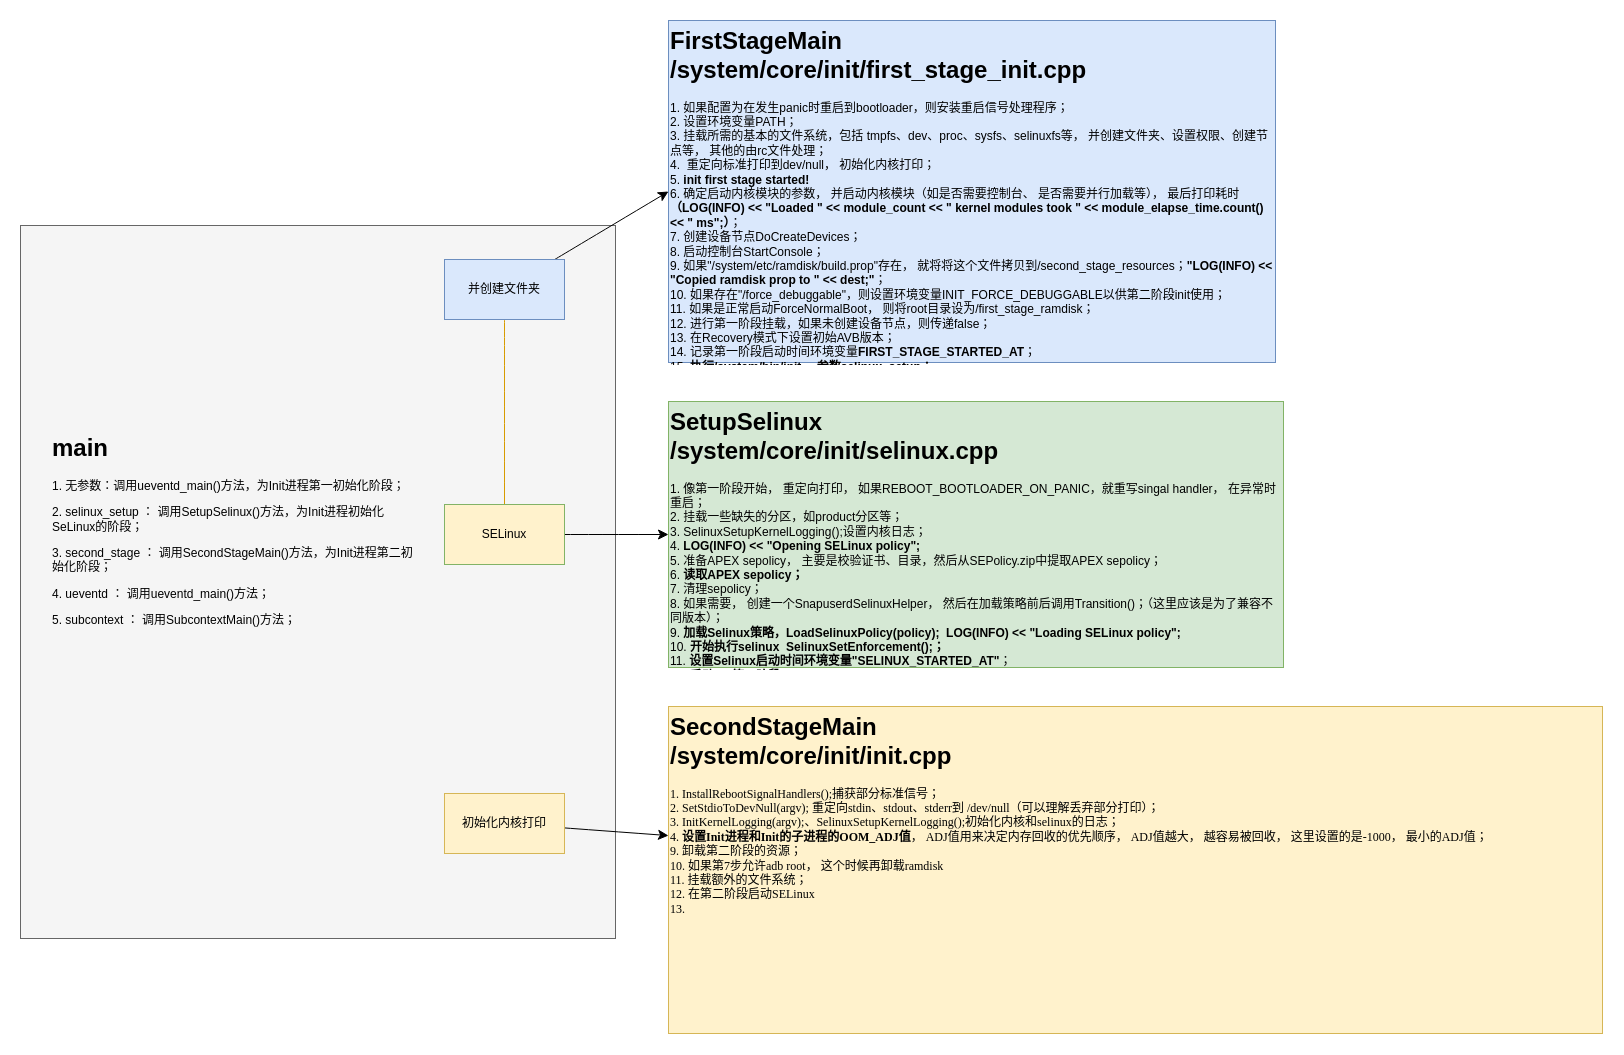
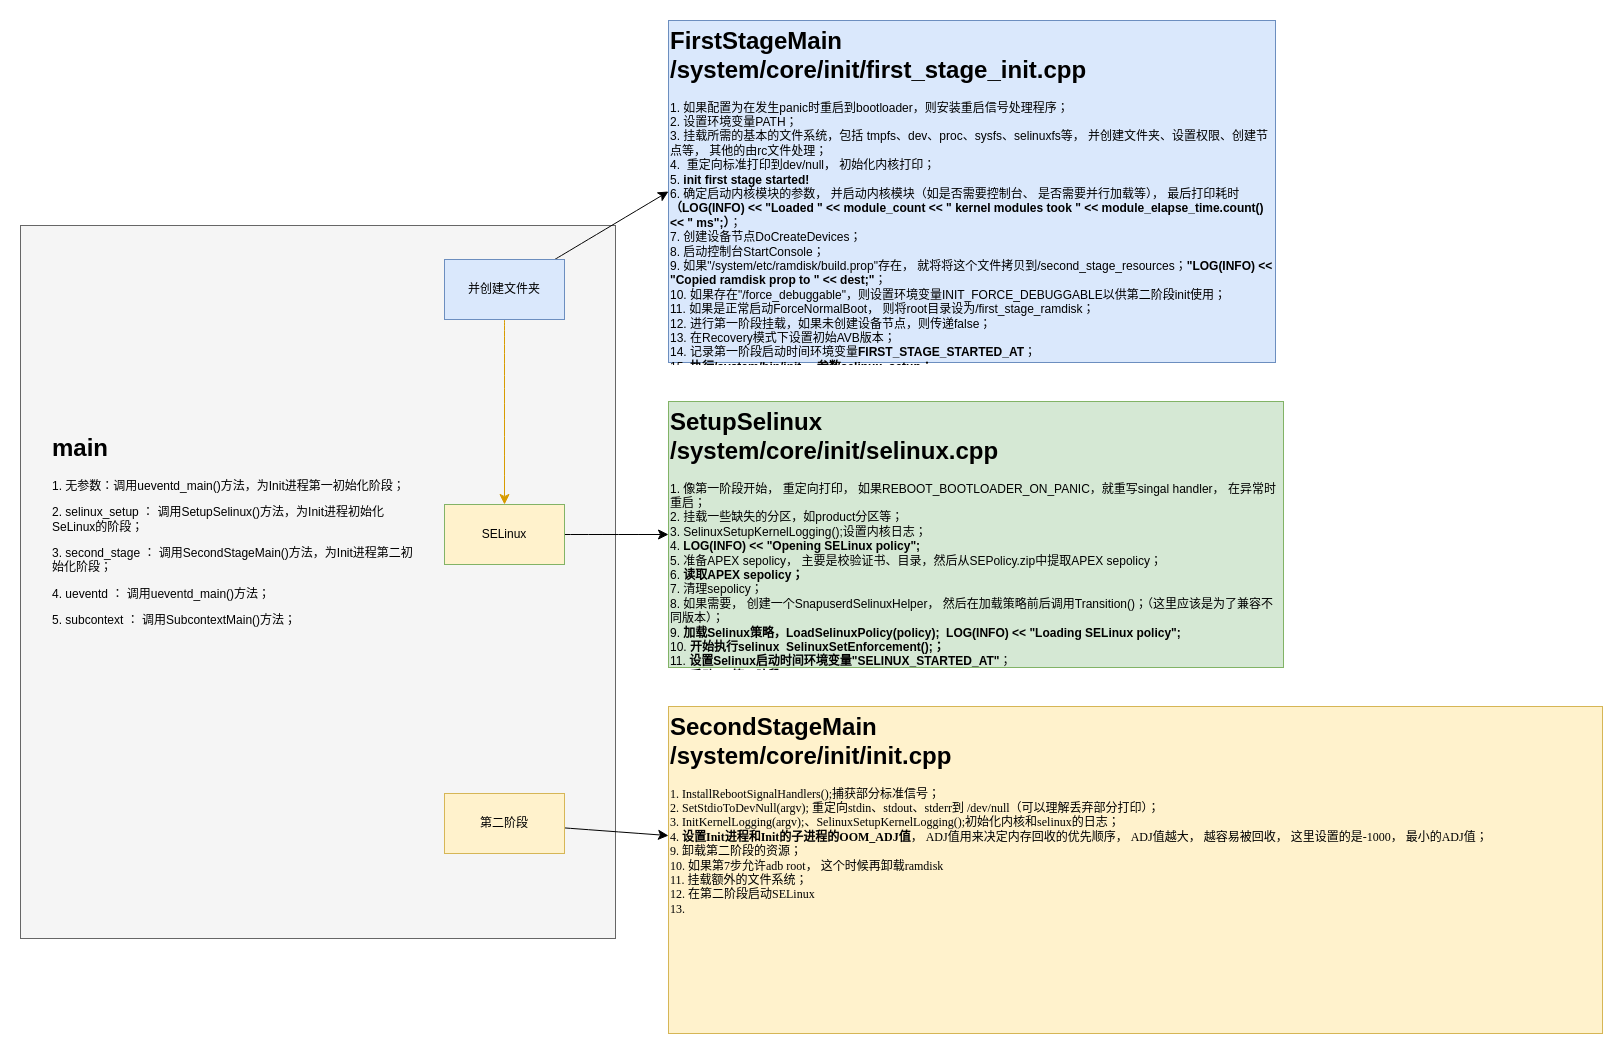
- <mxCell id="3" value="" style="edgeStyle=none;curved=1;rounded=0;orthogonalLoop=1;jettySize=auto;html=1;fontSize=12;startSize=8;endSize=8;fillColor=#ffe6cc;strokeColor=#d79b00;endArrow=none;" parent="1" source="5" target="7" edge="1"><mxGeometry relative="1" as="geometry" /></mxCell>
+ <mxCell id="3" value="" style="edgeStyle=none;curved=1;rounded=0;orthogonalLoop=1;jettySize=auto;html=1;fontSize=12;startSize=8;endSize=8;fillColor=#ffe6cc;strokeColor=#d79b00;" parent="1" source="5" target="7" edge="1"><mxGeometry relative="1" as="geometry" /></mxCell>
- <mxCell id="9" value="初始化内核打印" style="rounded=0;whiteSpace=wrap;html=1;fillColor=#fff2cc;strokeColor=#d6b656;" parent="1" vertex="1"><mxGeometry x="444" y="793" width="120" height="60" as="geometry" /></mxCell>
+ <mxCell id="9" value="第二阶段" style="rounded=0;whiteSpace=wrap;html=1;fillColor=#fff2cc;strokeColor=#d6b656;" parent="1" vertex="1"><mxGeometry x="444" y="793" width="120" height="60" as="geometry" /></mxCell>
